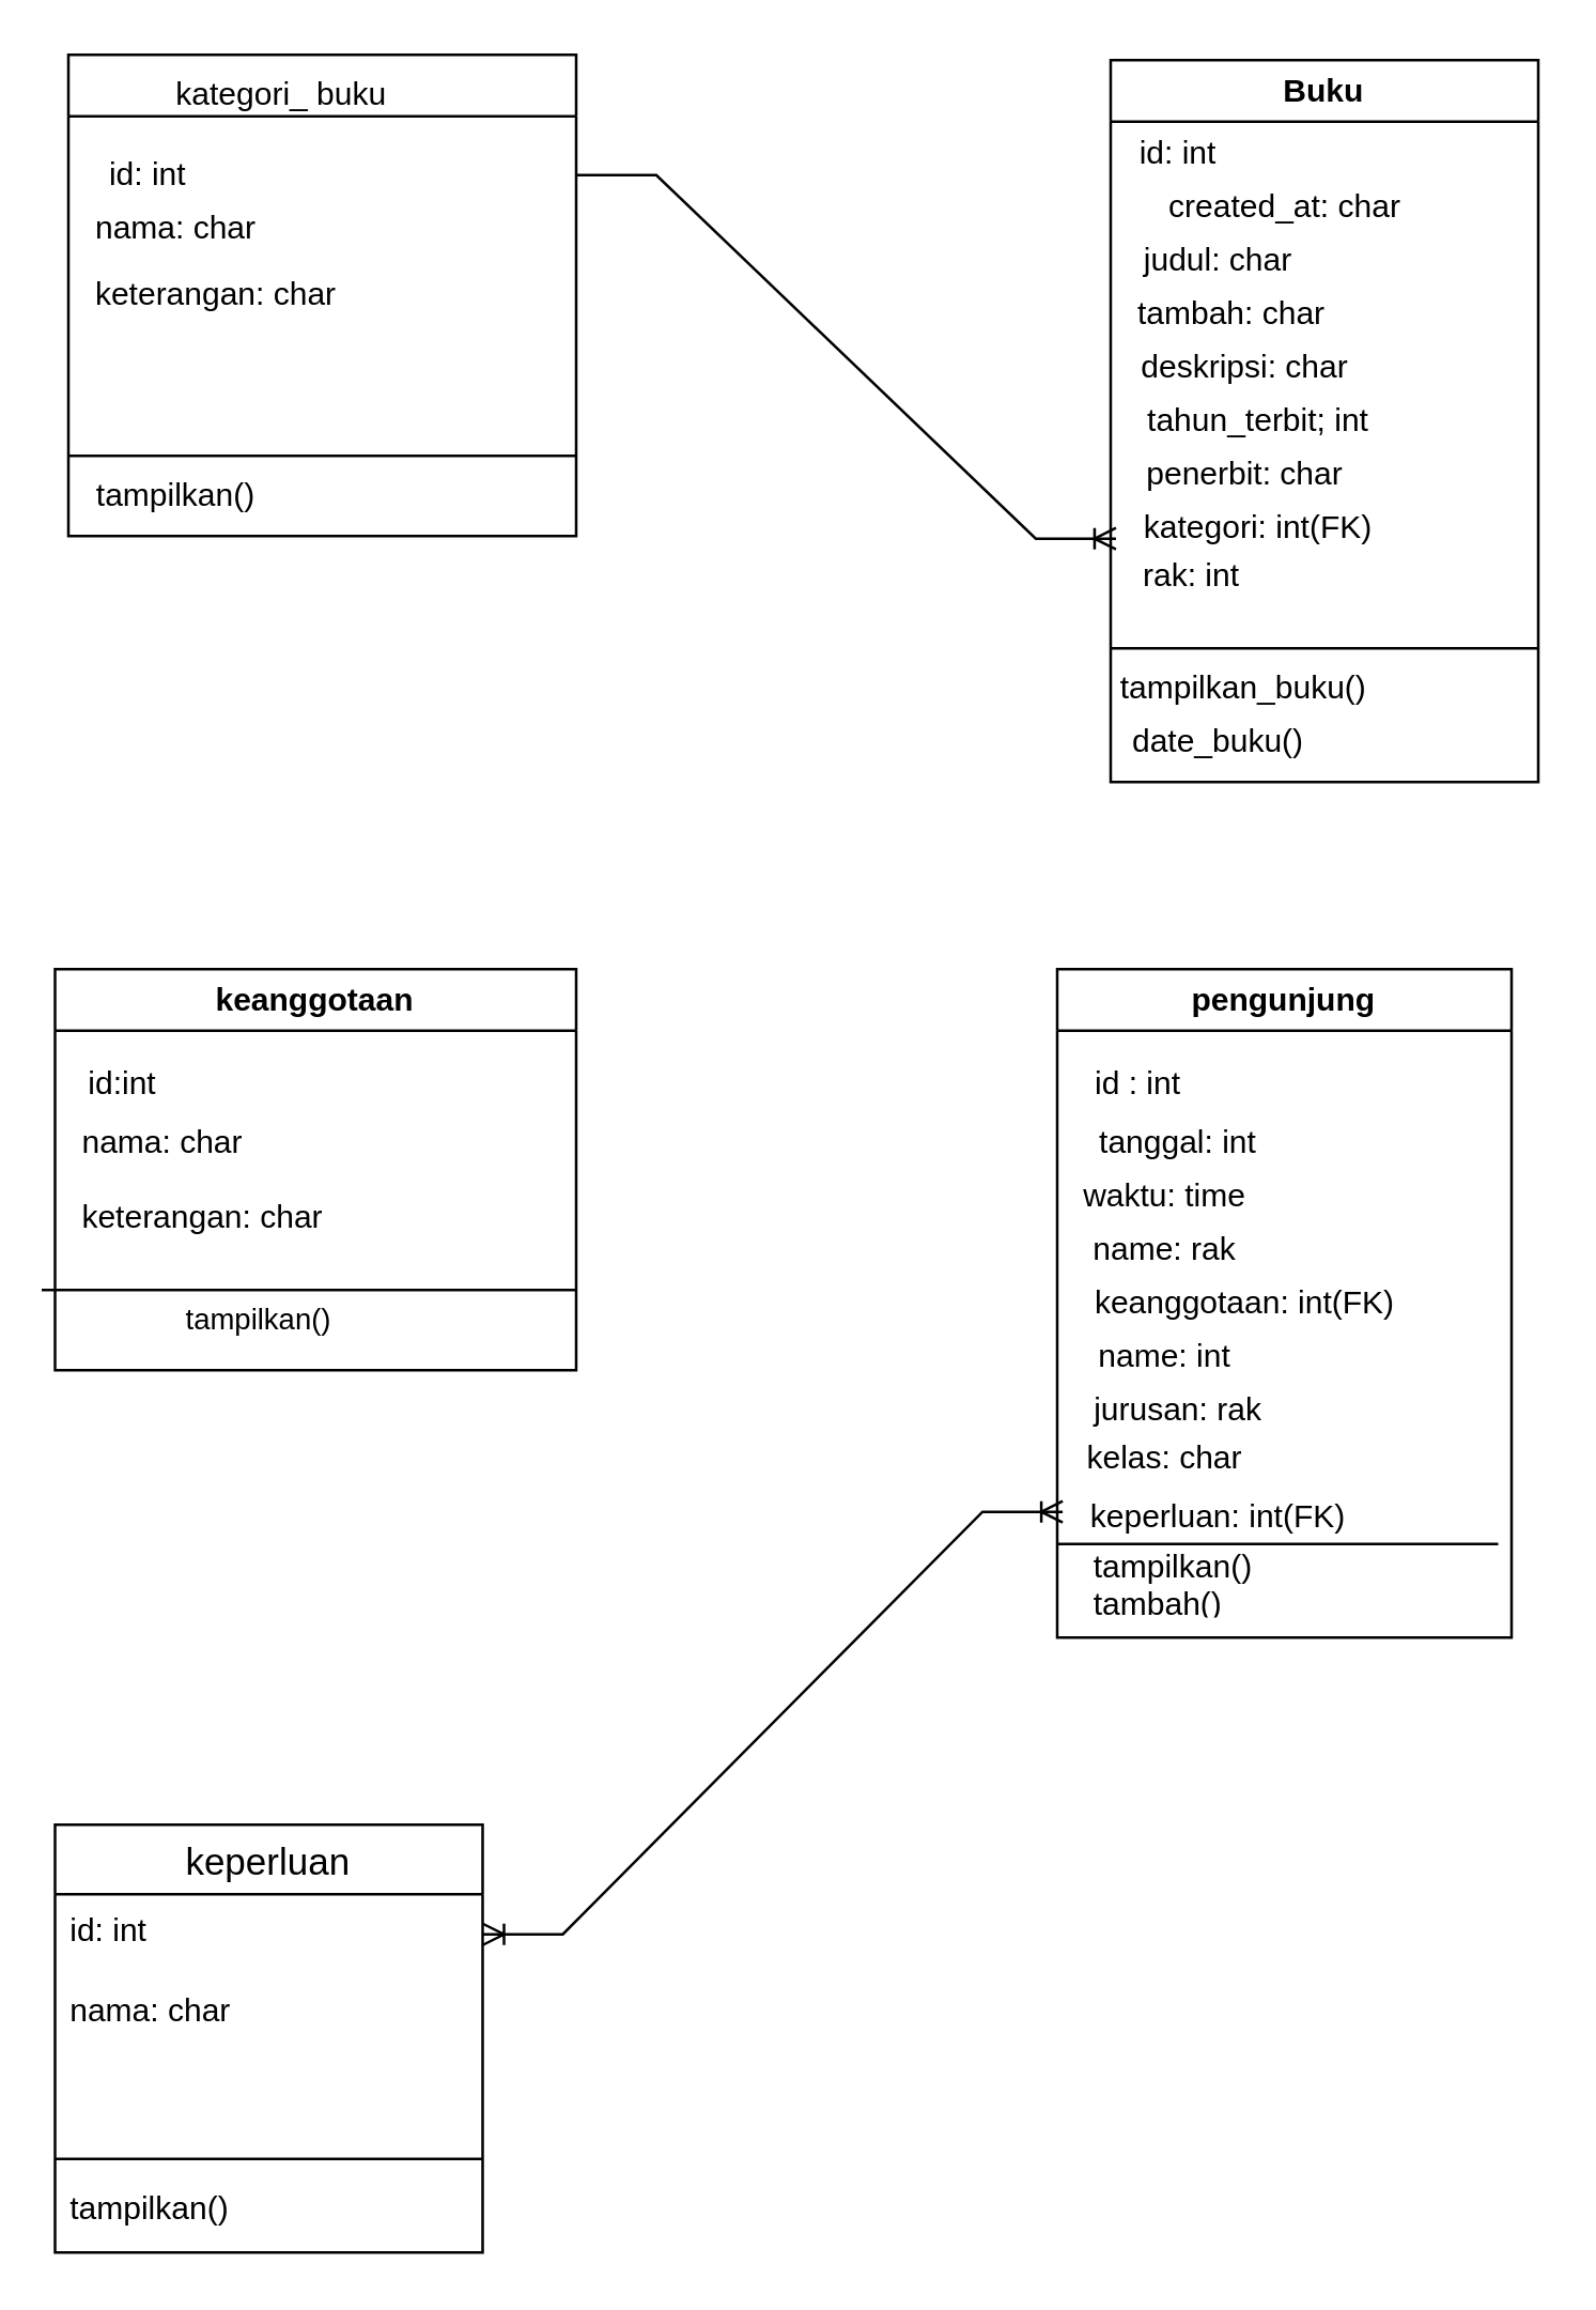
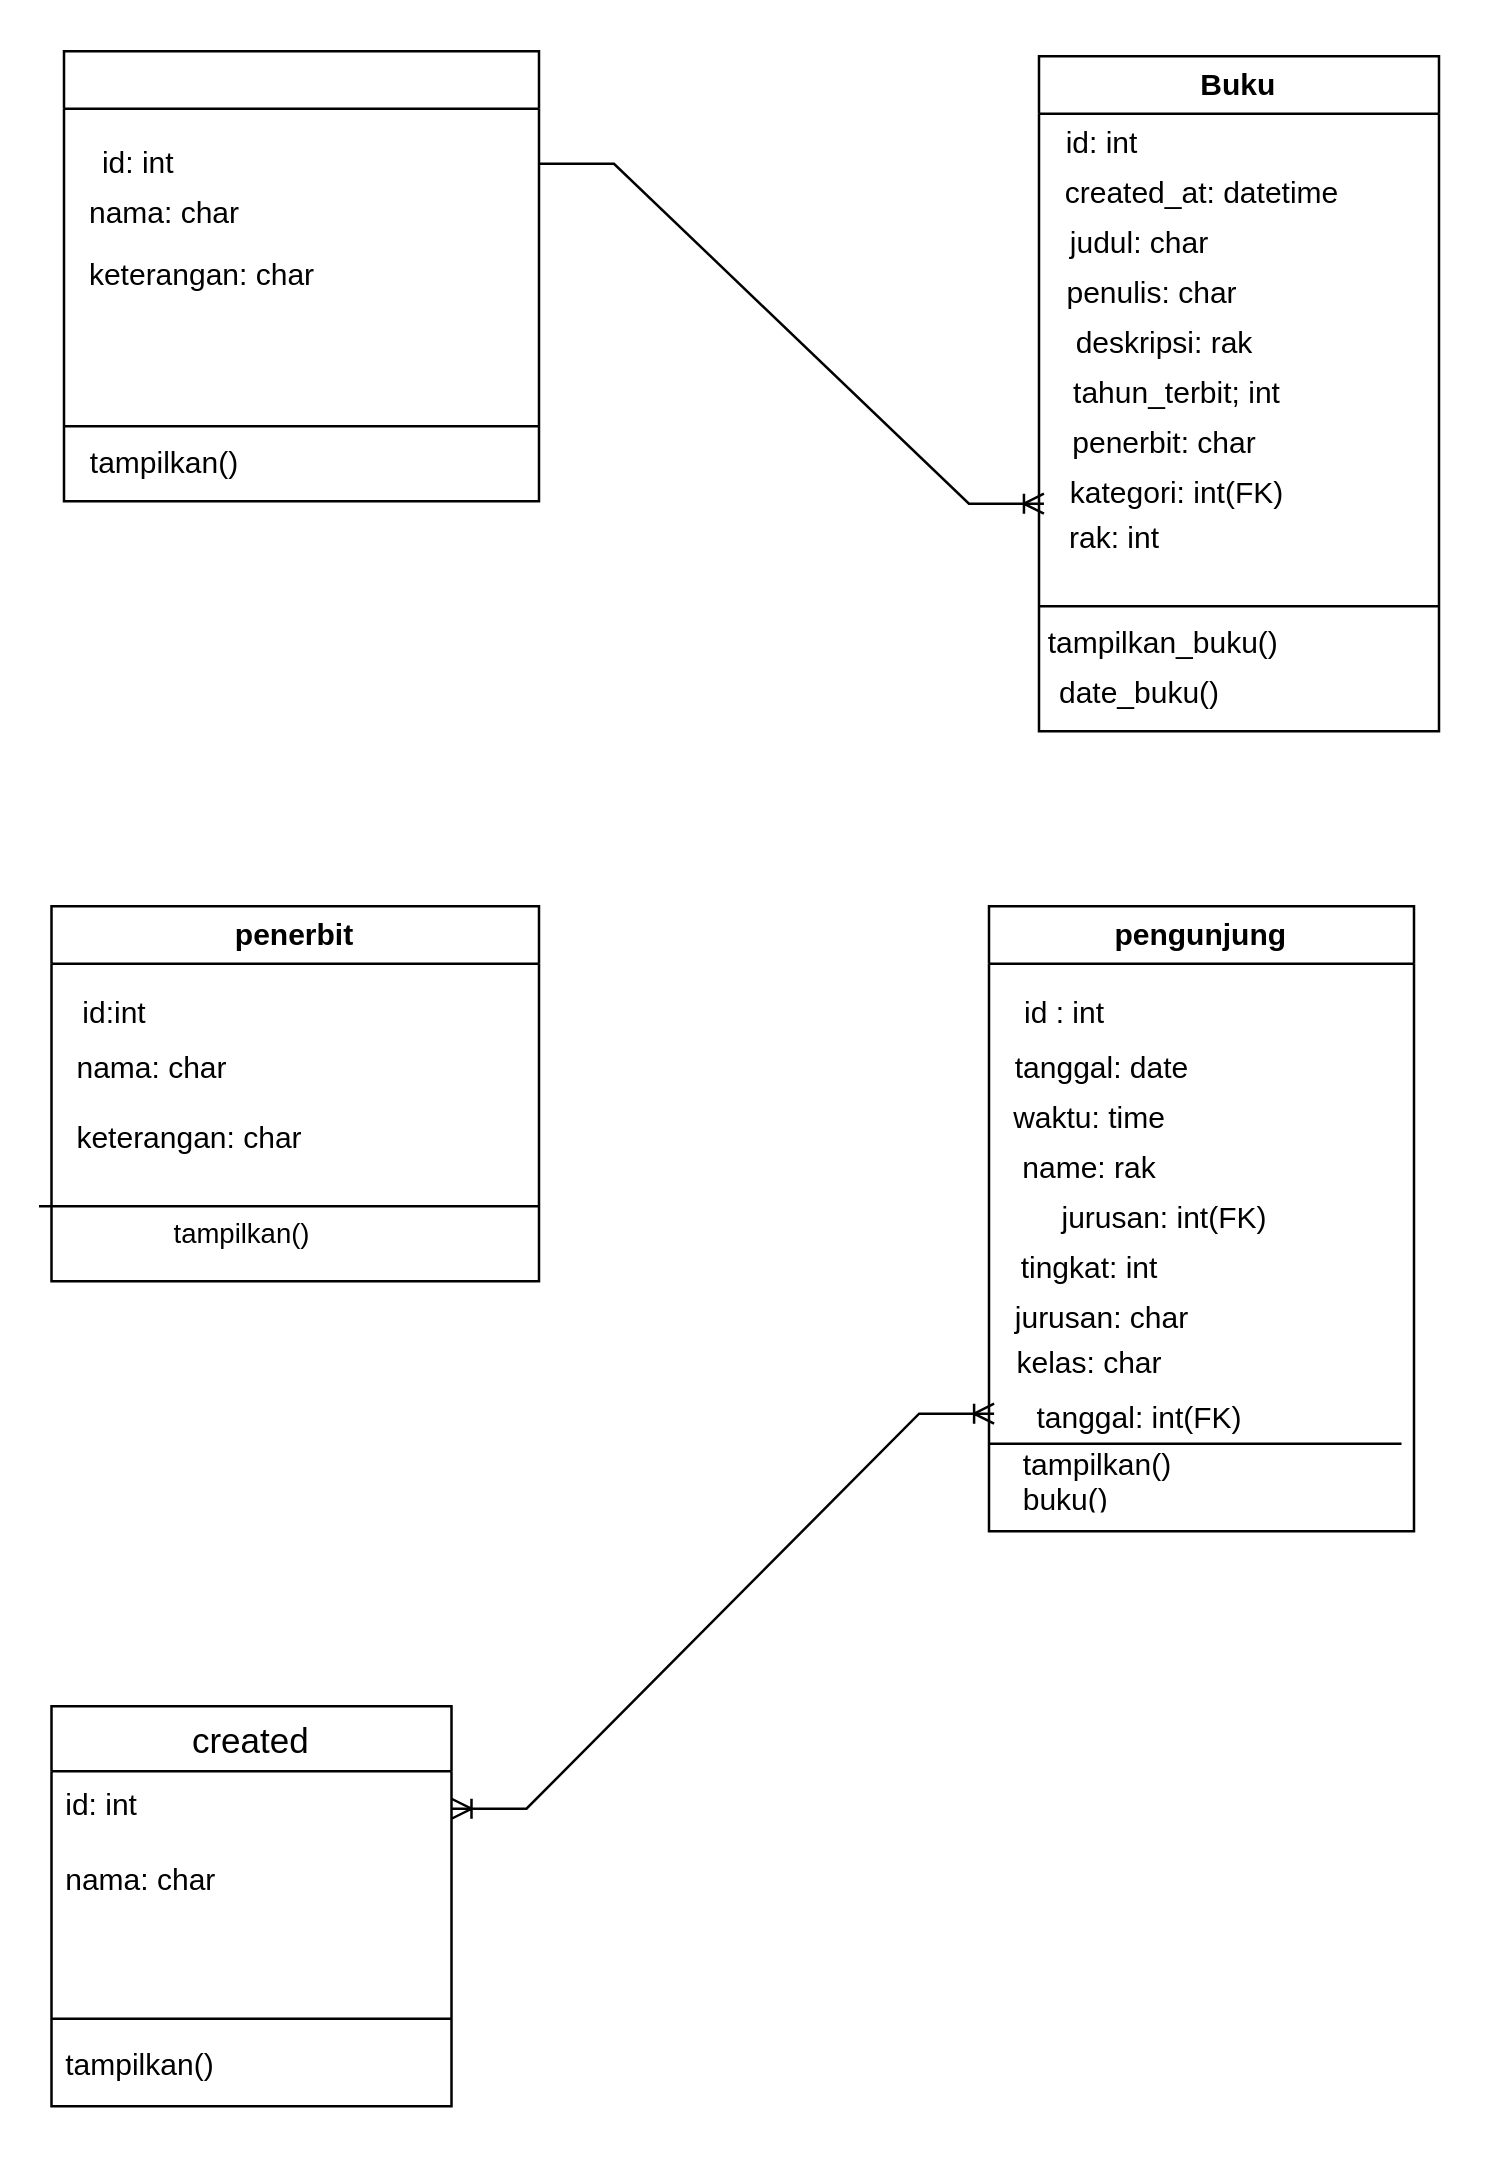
- <mxCell id="4" value="kategori_ buku" style="text;html=1;strokeColor=none;fillColor=none;align=center;verticalAlign=middle;whiteSpace=wrap;rounded=0;" vertex="1" parent="3"><mxGeometry x="20" width="120" height="30" as="geometry" /></mxCell>
- <mxCell id="12" value="created_at: char&lt;br&gt;" style="text;html=1;align=center;verticalAlign=middle;resizable=0;points=[];autosize=1;strokeColor=none;fillColor=none;" vertex="1" parent="10"><mxGeometry y="40" width="130" height="30" as="geometry" /></mxCell>
+ <mxCell id="12" value="created_at: datetime&lt;br&gt;" style="text;html=1;align=center;verticalAlign=middle;resizable=0;points=[];autosize=1;strokeColor=none;fillColor=none;" vertex="1" parent="10"><mxGeometry y="40" width="130" height="30" as="geometry" /></mxCell>
- <mxCell id="14" value="tambah: char" style="text;html=1;align=center;verticalAlign=middle;resizable=0;points=[];autosize=1;strokeColor=none;fillColor=none;" vertex="1" parent="10"><mxGeometry y="80" width="90" height="30" as="geometry" /></mxCell>
+ <mxCell id="14" value="penulis: char" style="text;html=1;align=center;verticalAlign=middle;resizable=0;points=[];autosize=1;strokeColor=none;fillColor=none;" vertex="1" parent="10"><mxGeometry y="80" width="90" height="30" as="geometry" /></mxCell>
- <mxCell id="15" value="deskripsi: char" style="text;html=1;align=center;verticalAlign=middle;resizable=0;points=[];autosize=1;strokeColor=none;fillColor=none;" vertex="1" parent="10"><mxGeometry y="100" width="100" height="30" as="geometry" /></mxCell>
+ <mxCell id="15" value="deskripsi: rak" style="text;html=1;align=center;verticalAlign=middle;resizable=0;points=[];autosize=1;strokeColor=none;fillColor=none;" vertex="1" parent="10"><mxGeometry y="100" width="100" height="30" as="geometry" /></mxCell>
- <mxCell id="23" value="keanggotaan" style="swimlane;whiteSpace=wrap;html=1;" vertex="1" parent="1"><mxGeometry x="20" y="362" width="195" height="150" as="geometry" /></mxCell>
+ <mxCell id="23" value="penerbit" style="swimlane;whiteSpace=wrap;html=1;" vertex="1" parent="1"><mxGeometry x="20" y="362" width="195" height="150" as="geometry" /></mxCell>
- <mxCell id="31" value="tanggal: int" style="text;html=1;align=center;verticalAlign=middle;resizable=0;points=[];autosize=1;strokeColor=none;fillColor=none;" vertex="1" parent="29"><mxGeometry y="50" width="90" height="30" as="geometry" /></mxCell>
+ <mxCell id="31" value="tanggal: date" style="text;html=1;align=center;verticalAlign=middle;resizable=0;points=[];autosize=1;strokeColor=none;fillColor=none;" vertex="1" parent="29"><mxGeometry y="50" width="90" height="30" as="geometry" /></mxCell>
- <mxCell id="34" value="keanggotaan: int(FK)" style="text;html=1;align=center;verticalAlign=middle;resizable=0;points=[];autosize=1;strokeColor=none;fillColor=none;" vertex="1" parent="29"><mxGeometry y="110" width="140" height="30" as="geometry" /></mxCell>
+ <mxCell id="34" value="jurusan: int(FK)" style="text;html=1;align=center;verticalAlign=middle;resizable=0;points=[];autosize=1;strokeColor=none;fillColor=none;" vertex="1" parent="29"><mxGeometry y="110" width="140" height="30" as="geometry" /></mxCell>
- <mxCell id="35" value="name: int" style="text;html=1;align=center;verticalAlign=middle;resizable=0;points=[];autosize=1;strokeColor=none;fillColor=none;" vertex="1" parent="29"><mxGeometry y="130" width="80" height="30" as="geometry" /></mxCell>
+ <mxCell id="35" value="tingkat: int" style="text;html=1;align=center;verticalAlign=middle;resizable=0;points=[];autosize=1;strokeColor=none;fillColor=none;" vertex="1" parent="29"><mxGeometry y="130" width="80" height="30" as="geometry" /></mxCell>
- <mxCell id="36" value="jurusan: rak" style="text;html=1;align=center;verticalAlign=middle;resizable=0;points=[];autosize=1;strokeColor=none;fillColor=none;" vertex="1" parent="29"><mxGeometry y="150" width="90" height="30" as="geometry" /></mxCell>
+ <mxCell id="36" value="jurusan: char" style="text;html=1;align=center;verticalAlign=middle;resizable=0;points=[];autosize=1;strokeColor=none;fillColor=none;" vertex="1" parent="29"><mxGeometry y="150" width="90" height="30" as="geometry" /></mxCell>
- <mxCell id="38" value="keperluan: int(FK)" style="text;html=1;align=center;verticalAlign=middle;resizable=0;points=[];autosize=1;strokeColor=none;fillColor=none;" vertex="1" parent="29"><mxGeometry y="190" width="120" height="30" as="geometry" /></mxCell>
+ <mxCell id="38" value="tanggal: int(FK)" style="text;html=1;align=center;verticalAlign=middle;resizable=0;points=[];autosize=1;strokeColor=none;fillColor=none;" vertex="1" parent="29"><mxGeometry y="190" width="120" height="30" as="geometry" /></mxCell>
- <mxCell id="40" value="tampilkan()&lt;br&gt;tambah()" style="text;strokeColor=none;fillColor=none;spacingLeft=4;spacingRight=4;overflow=hidden;rotatable=0;points=[[0,0.5],[1,0.5]];portConstraint=eastwest;fontSize=12;whiteSpace=wrap;html=1;" vertex="1" parent="29"><mxGeometry x="7.5" y="210" width="75" height="30" as="geometry" /></mxCell>
+ <mxCell id="40" value="tampilkan()&lt;br&gt;buku()" style="text;strokeColor=none;fillColor=none;spacingLeft=4;spacingRight=4;overflow=hidden;rotatable=0;points=[[0,0.5],[1,0.5]];portConstraint=eastwest;fontSize=12;whiteSpace=wrap;html=1;" vertex="1" parent="29"><mxGeometry x="7.5" y="210" width="75" height="30" as="geometry" /></mxCell>
- <mxCell id="42" value="keperluan" style="swimlane;fontStyle=0;childLayout=stackLayout;horizontal=1;startSize=26;horizontalStack=0;resizeParent=1;resizeParentMax=0;resizeLast=0;collapsible=1;marginBottom=0;align=center;fontSize=14;" vertex="1" parent="1"><mxGeometry x="20" y="682" width="160" height="160" as="geometry" /></mxCell>
+ <mxCell id="42" value="created" style="swimlane;fontStyle=0;childLayout=stackLayout;horizontal=1;startSize=26;horizontalStack=0;resizeParent=1;resizeParentMax=0;resizeLast=0;collapsible=1;marginBottom=0;align=center;fontSize=14;" vertex="1" parent="1"><mxGeometry x="20" y="682" width="160" height="160" as="geometry" /></mxCell>
